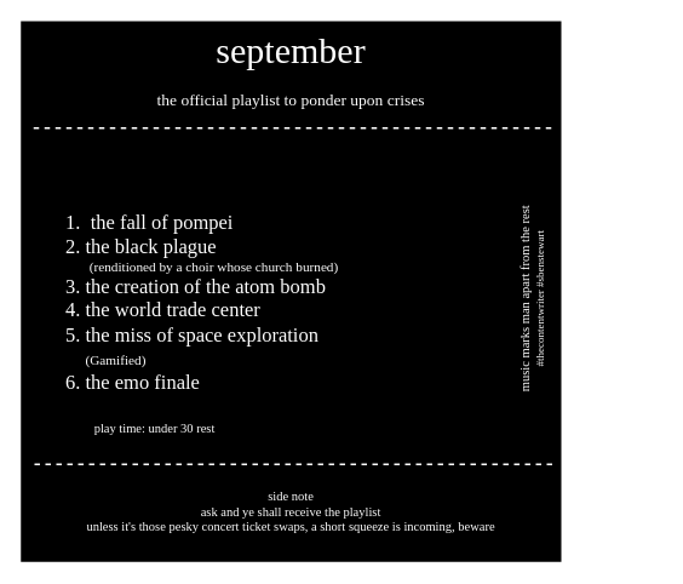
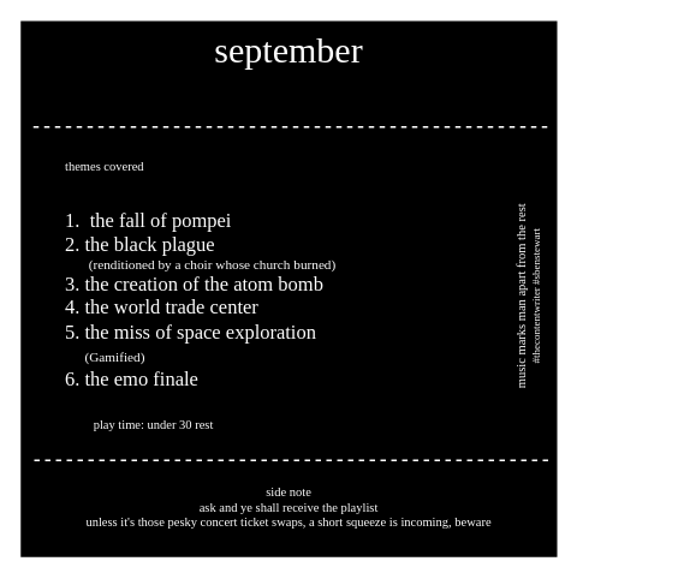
- <mxCell id="4" value="&lt;font face=&quot;xkcd&quot;&gt;&lt;span style=&quot;font-size: 18px&quot;&gt;the official playlist to ponder upon crises&lt;/span&gt;&lt;br&gt;&lt;/font&gt;" style="text;html=1;strokeColor=none;fillColor=none;align=center;verticalAlign=middle;whiteSpace=wrap;rounded=0;fontColor=#FFFFFF;" parent="1" vertex="1"><mxGeometry x="20" y="100" width="600" height="20" as="geometry" /></mxCell>
+ <mxCell id="11" value="&lt;div style=&quot;&quot;&gt;&lt;font face=&quot;xkcd&quot;&gt;&lt;span style=&quot;font-size: 14px;&quot;&gt;themes covered&lt;/span&gt;&lt;/font&gt;&lt;/div&gt;" style="text;html=1;strokeColor=none;fillColor=none;align=left;verticalAlign=middle;whiteSpace=wrap;rounded=0;fontColor=#FFFFFF;" vertex="1" parent="1"><mxGeometry x="70" y="170" width="220" height="30" as="geometry" /></mxCell>
